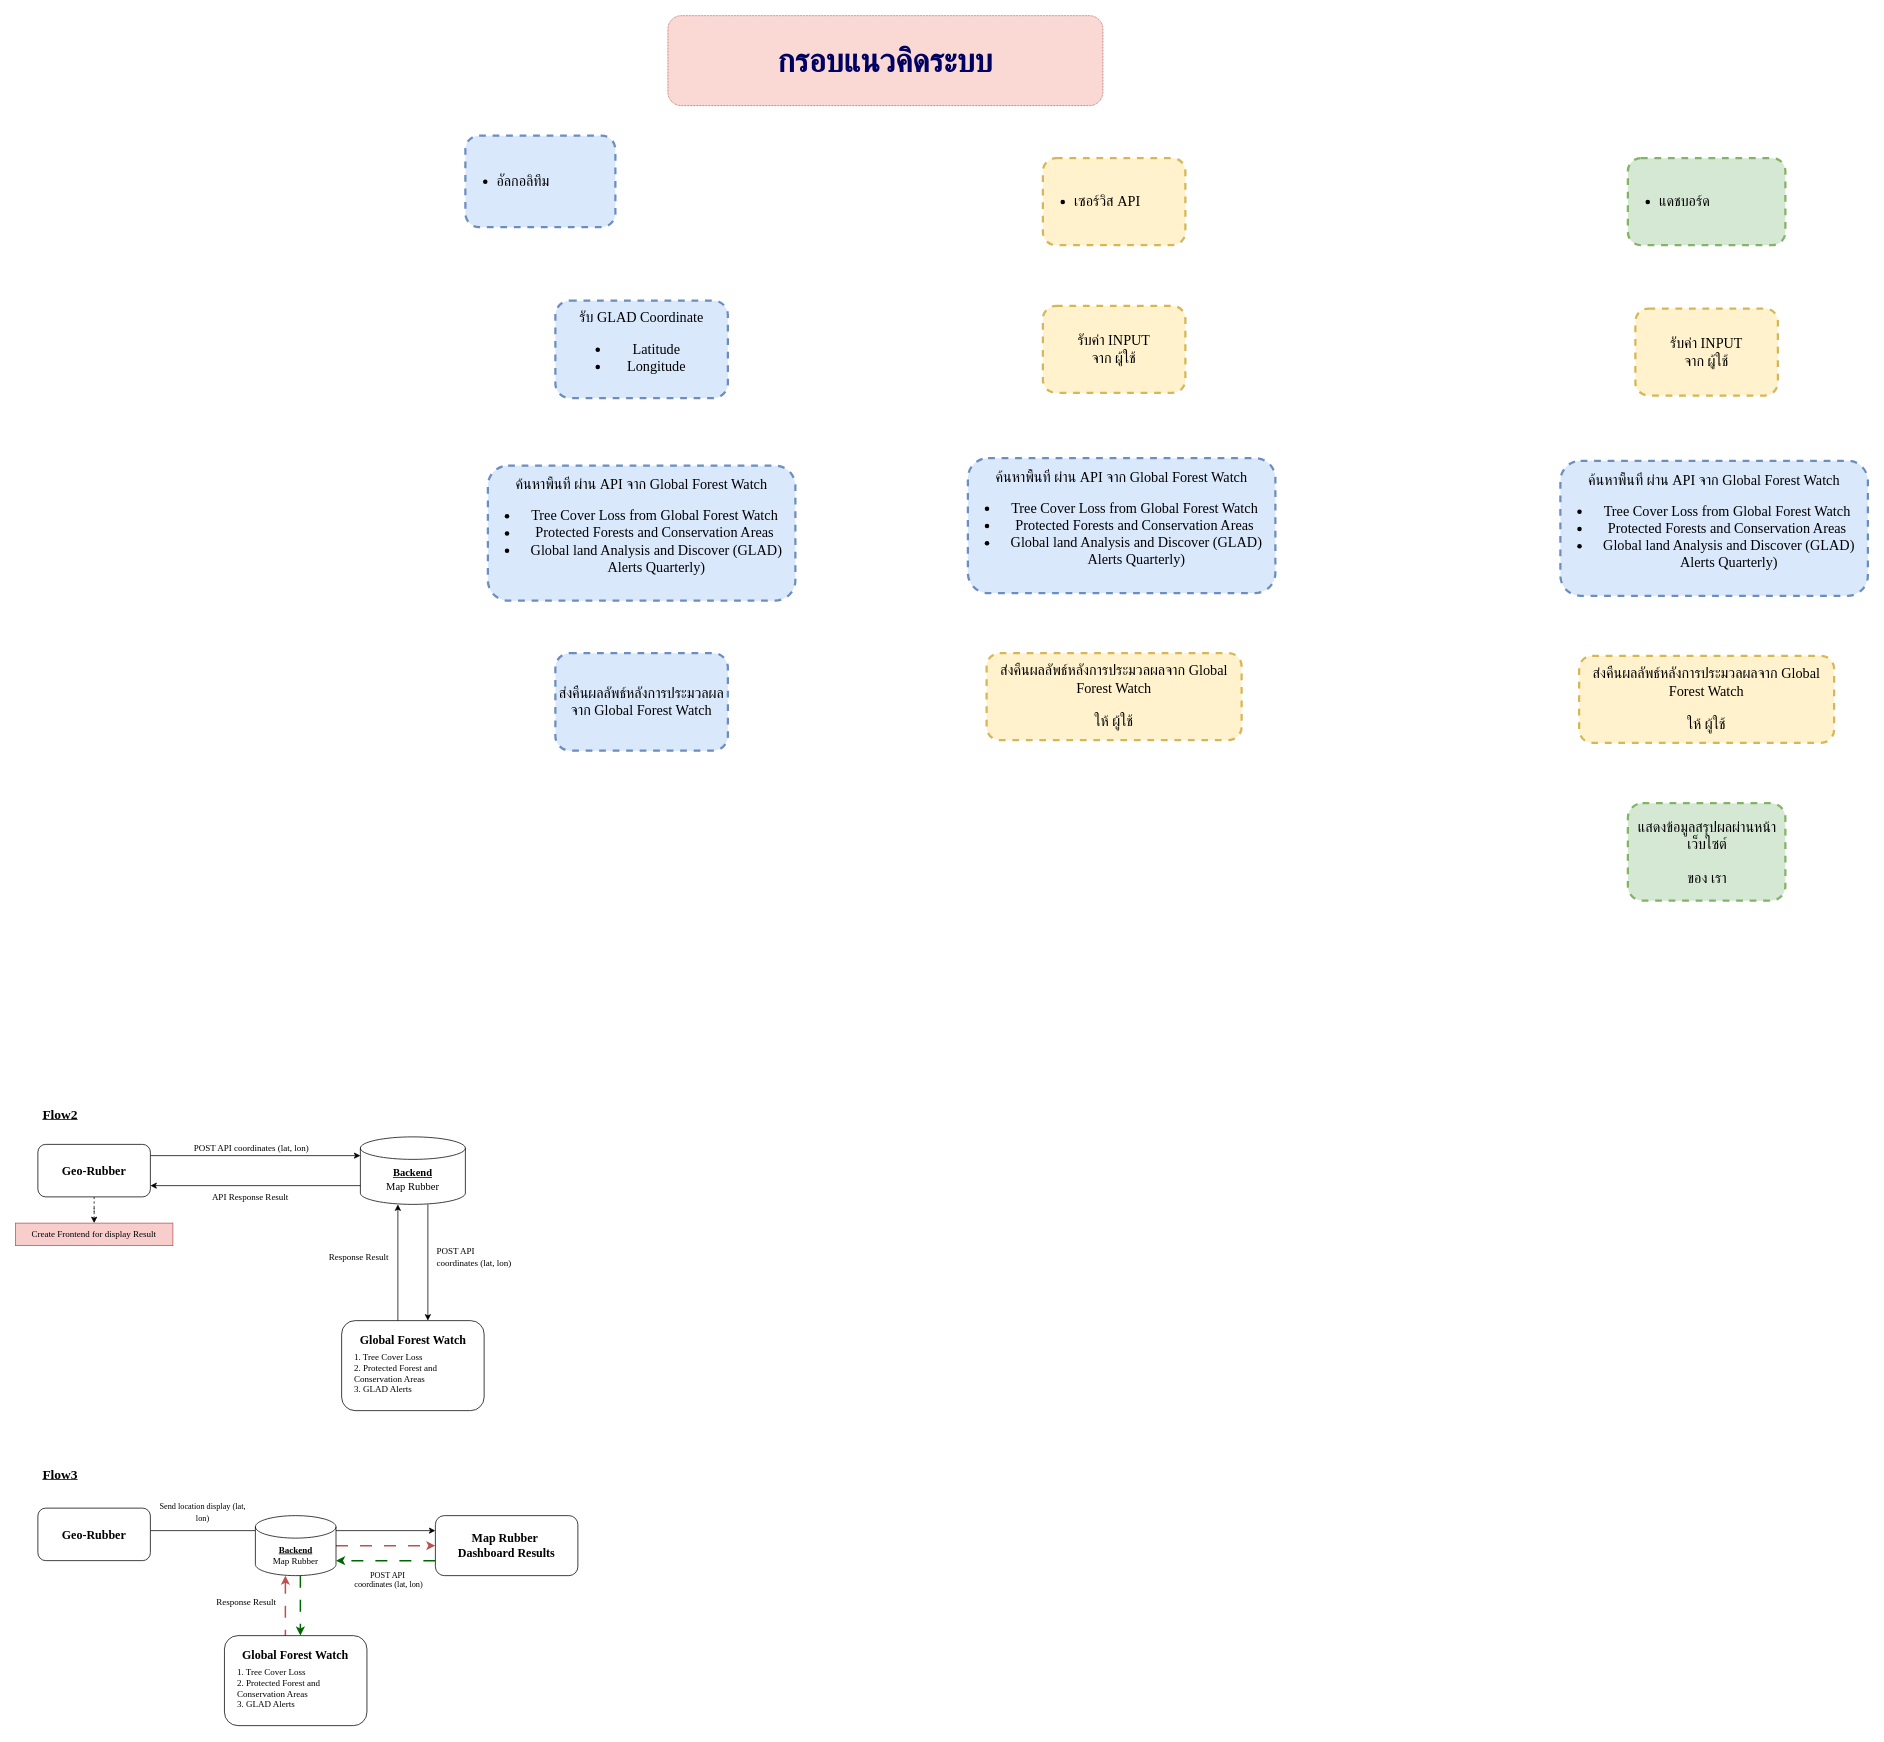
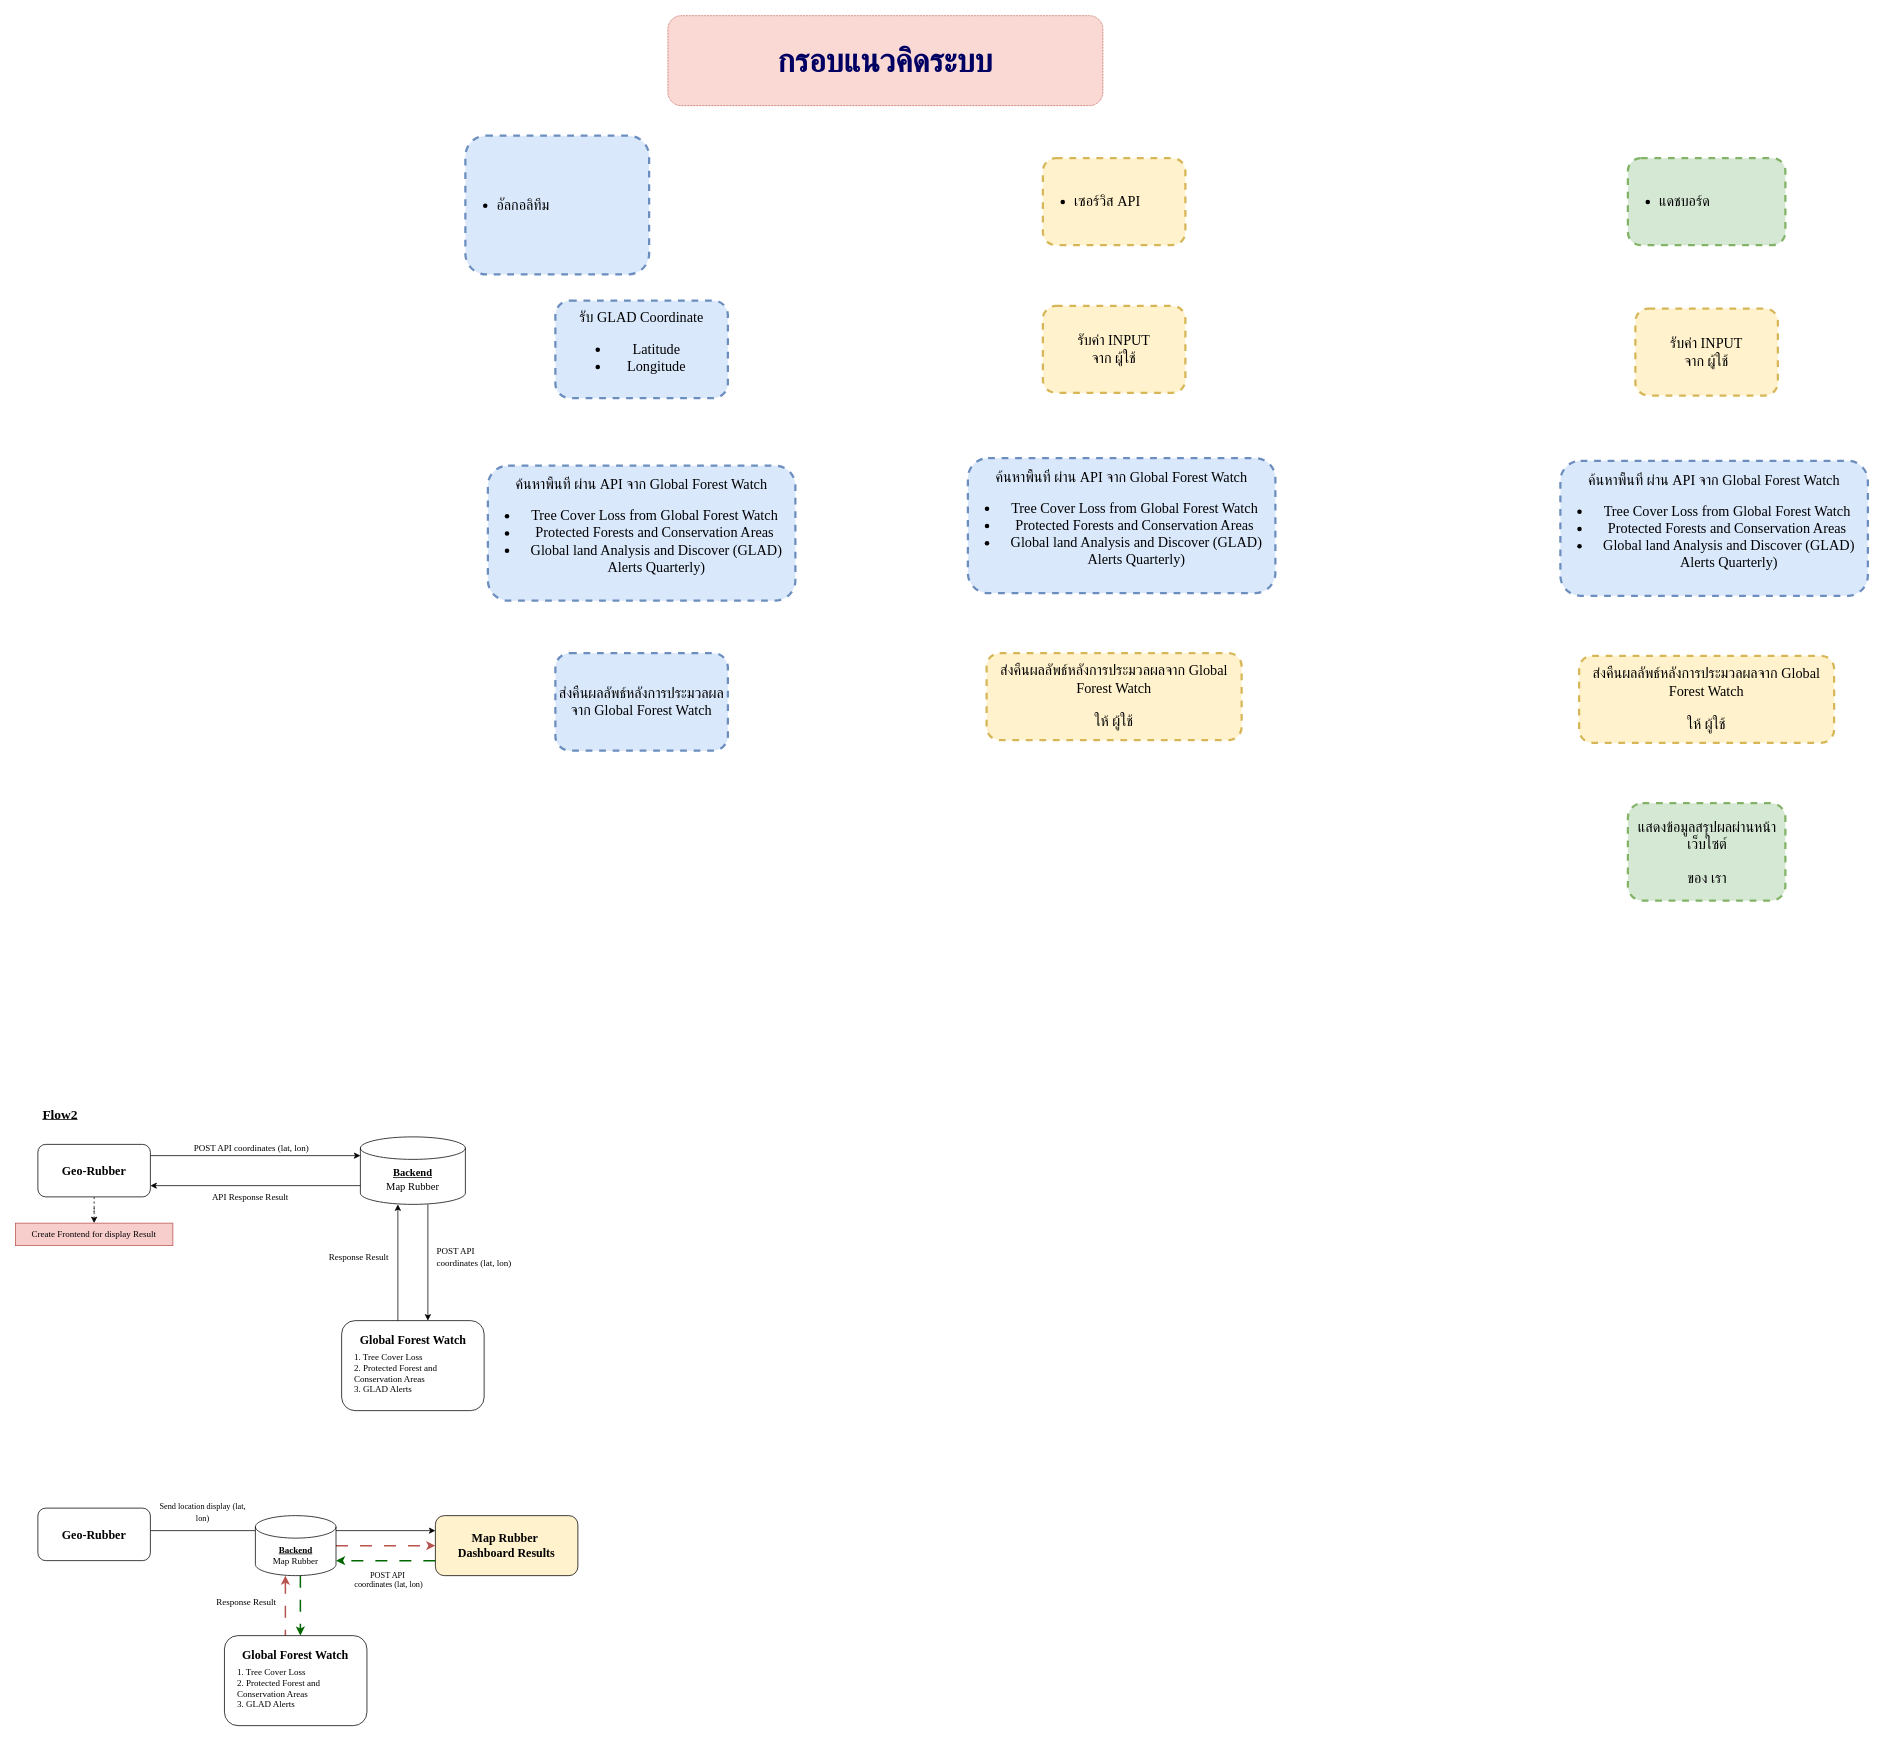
- <mxCell id="3" value="&lt;p style=&quot;line-height: 120%;&quot;&gt;&lt;/p&gt;&lt;ul style=&quot;font-size: 19px;&quot;&gt;&lt;li style=&quot;font-size: 19px;&quot;&gt;อัลกอลิทึม&lt;/li&gt;&lt;/ul&gt;&lt;p&gt;&lt;/p&gt;" style="text;strokeColor=#6c8ebf;fillColor=#dae8fc;html=1;whiteSpace=wrap;verticalAlign=middle;overflow=hidden;fontFamily=K2D;fontSource=https%3A%2F%2Ffonts.googleapis.com%2Fcss%3Ffamily%3DK2D;fontSize=19;labelBorderColor=none;perimeterSpacing=11;dashed=1;strokeWidth=3;rounded=1;glass=0;" parent="1" vertex="1"><mxGeometry x="620" y="180" width="200" height="122" as="geometry" /></mxCell>
+ <mxCell id="3" value="&lt;p style=&quot;line-height: 120%;&quot;&gt;&lt;/p&gt;&lt;ul style=&quot;font-size: 19px;&quot;&gt;&lt;li style=&quot;font-size: 19px;&quot;&gt;อัลกอลิทึม&lt;/li&gt;&lt;/ul&gt;&lt;p&gt;&lt;/p&gt;" style="text;strokeColor=#6c8ebf;fillColor=#dae8fc;html=1;whiteSpace=wrap;verticalAlign=middle;overflow=hidden;fontFamily=K2D;fontSource=https%3A%2F%2Ffonts.googleapis.com%2Fcss%3Ffamily%3DK2D;fontSize=19;labelBorderColor=none;perimeterSpacing=11;dashed=1;strokeWidth=3;rounded=1;glass=0;" parent="1" vertex="1"><mxGeometry x="620" y="180" width="245" height="185" as="geometry" /></mxCell>
- <mxCell id="29" value="&lt;font style=&quot;font-size: 18px;&quot; data-font-src=&quot;https://fonts.googleapis.com/css?family=k2d&quot; face=&quot;k2d&quot;&gt;&lt;b&gt;&lt;u&gt;Flow3&lt;/u&gt;&lt;/b&gt;&lt;/font&gt;" style="text;html=1;align=center;verticalAlign=middle;whiteSpace=wrap;rounded=0;" vertex="1" parent="1"><mxGeometry x="50" y="1950" width="60" height="30" as="geometry" /></mxCell>
- <mxCell id="37" value="&lt;font style=&quot;font-size: 16px;&quot; data-font-src=&quot;https://fonts.googleapis.com/css?family=k2d&quot; face=&quot;k2d&quot;&gt;&lt;b&gt;Map Rubber&amp;nbsp;&lt;/b&gt;&lt;/font&gt;&lt;div&gt;&lt;font style=&quot;font-size: 16px;&quot; data-font-src=&quot;https://fonts.googleapis.com/css?family=k2d&quot; face=&quot;k2d&quot;&gt;&lt;b&gt;Dashboard&amp;nbsp;&lt;/b&gt;&lt;/font&gt;&lt;b style=&quot;font-size: 16px; font-family: k2d; background-color: initial;&quot;&gt;Results&lt;/b&gt;&lt;/div&gt;" style="rounded=1;whiteSpace=wrap;html=1;" vertex="1" parent="1"><mxGeometry x="580" y="2020" width="190" height="80" as="geometry" /></mxCell>
+ <mxCell id="37" value="&lt;font style=&quot;font-size: 16px;&quot; data-font-src=&quot;https://fonts.googleapis.com/css?family=k2d&quot; face=&quot;k2d&quot;&gt;&lt;b&gt;Map Rubber&amp;nbsp;&lt;/b&gt;&lt;/font&gt;&lt;div&gt;&lt;font style=&quot;font-size: 16px;&quot; data-font-src=&quot;https://fonts.googleapis.com/css?family=k2d&quot; face=&quot;k2d&quot;&gt;&lt;b&gt;Dashboard&amp;nbsp;&lt;/b&gt;&lt;/font&gt;&lt;b style=&quot;font-size: 16px; font-family: k2d; background-color: initial;&quot;&gt;Results&lt;/b&gt;&lt;/div&gt;" style="rounded=1;whiteSpace=wrap;html=1;fillColor=#fff2cc;" vertex="1" parent="1"><mxGeometry x="580" y="2020" width="190" height="80" as="geometry" /></mxCell>
